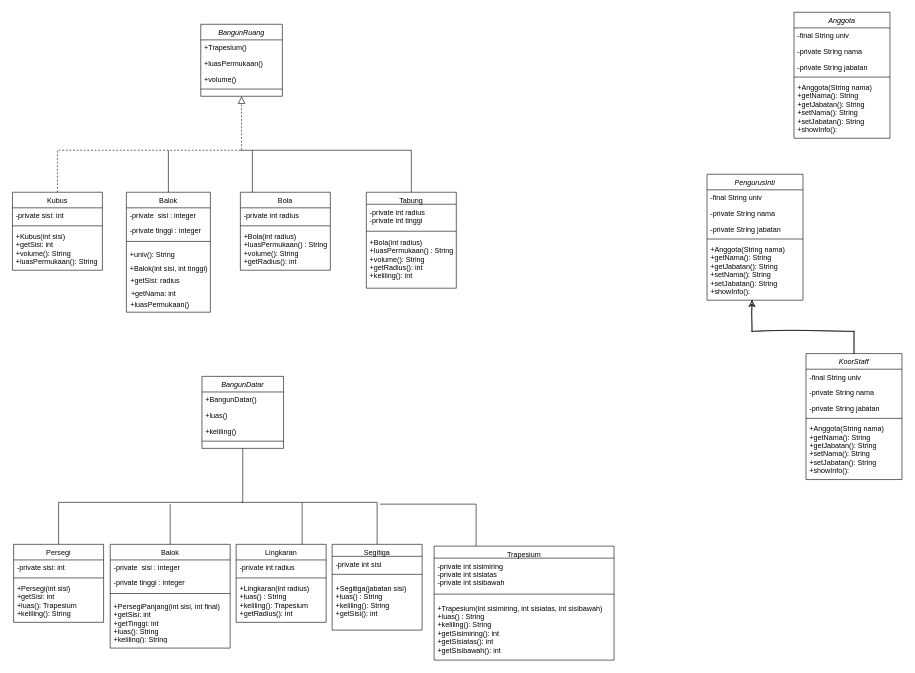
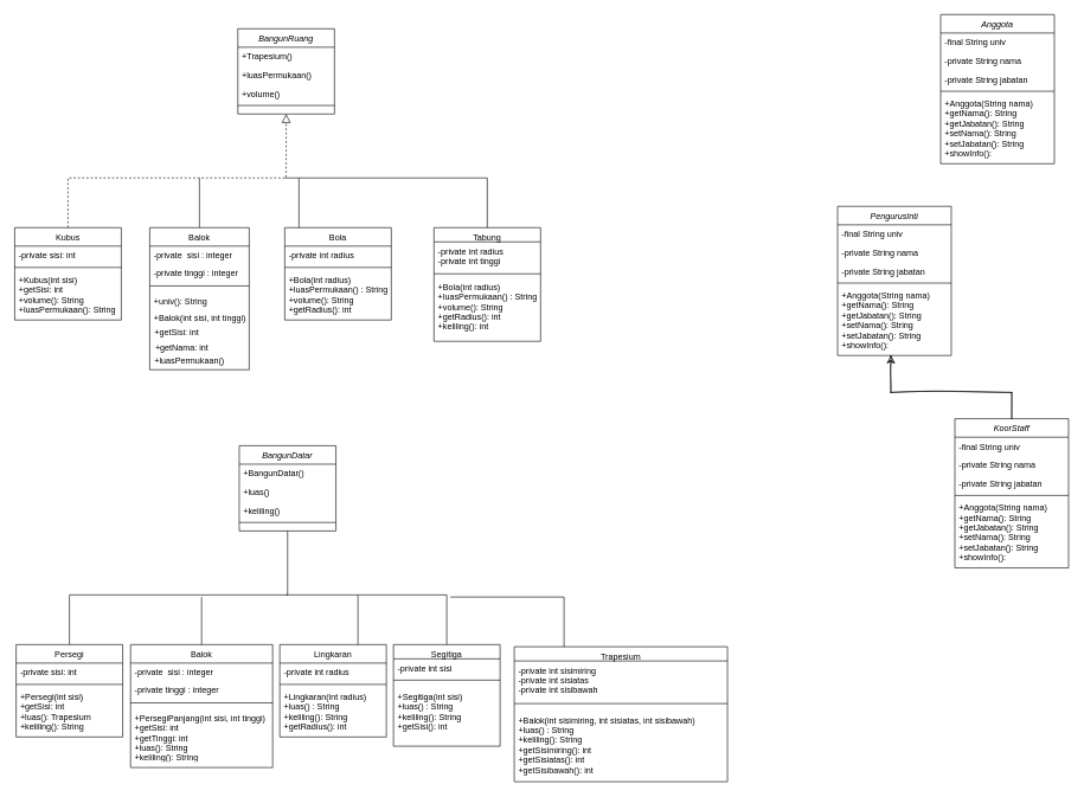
- <mxCell id="28" value="+getSisi: radius" style="text;align=left;verticalAlign=top;spacingLeft=4;spacingRight=4;overflow=hidden;rotatable=0;points=[[0,0.5],[1,0.5]];portConstraint=eastwest;" parent="1" vertex="1"><mxGeometry x="211" y="454" width="140" height="24" as="geometry" /></mxCell>
+ <mxCell id="28" value="+getSisi: int" style="text;align=left;verticalAlign=top;spacingLeft=4;spacingRight=4;overflow=hidden;rotatable=0;points=[[0,0.5],[1,0.5]];portConstraint=eastwest;" parent="1" vertex="1"><mxGeometry x="211" y="454" width="140" height="24" as="geometry" /></mxCell>
- <mxCell id="50" value="+Lingkaran(int radius)&#10;+luas() : String&#10;+keliling(): Trapesium&#10;+getRadius(): int" style="text;align=left;verticalAlign=top;spacingLeft=4;spacingRight=4;overflow=hidden;rotatable=0;points=[[0,0.5],[1,0.5]];portConstraint=eastwest;" parent="47" vertex="1"><mxGeometry y="60" width="150" height="70" as="geometry" /></mxCell>
+ <mxCell id="50" value="+Lingkaran(int radius)&#10;+luas() : String&#10;+keliling(): String&#10;+getRadius(): int" style="text;align=left;verticalAlign=top;spacingLeft=4;spacingRight=4;overflow=hidden;rotatable=0;points=[[0,0.5],[1,0.5]];portConstraint=eastwest;" parent="47" vertex="1"><mxGeometry y="60" width="150" height="70" as="geometry" /></mxCell>
- <mxCell id="56" value="+Segitiga(jabatan sisi)&#10;+luas() : String&#10;+keliling(): String&#10;+getSisi(): int" style="text;align=left;verticalAlign=top;spacingLeft=4;spacingRight=4;overflow=hidden;rotatable=0;points=[[0,0.5],[1,0.5]];portConstraint=eastwest;" parent="53" vertex="1"><mxGeometry y="60" width="150" height="80" as="geometry" /></mxCell>
+ <mxCell id="56" value="+Segitiga(int sisi)&#10;+luas() : String&#10;+keliling(): String&#10;+getSisi(): int" style="text;align=left;verticalAlign=top;spacingLeft=4;spacingRight=4;overflow=hidden;rotatable=0;points=[[0,0.5],[1,0.5]];portConstraint=eastwest;" parent="53" vertex="1"><mxGeometry y="60" width="150" height="80" as="geometry" /></mxCell>
- <mxCell id="46" value="+PersegiPanjang(int sisi, int final)&#10;+getSisi: int&#10;+getTinggi: int&#10;+luas(): String&#10;+keliling(): String" style="text;align=left;verticalAlign=top;spacingLeft=4;spacingRight=4;overflow=hidden;rotatable=0;points=[[0,0.5],[1,0.5]];portConstraint=eastwest;" parent="42" vertex="1"><mxGeometry y="90" width="200" height="70" as="geometry" /></mxCell>
+ <mxCell id="46" value="+PersegiPanjang(int sisi, int tinggi)&#10;+getSisi: int&#10;+getTinggi: int&#10;+luas(): String&#10;+keliling(): String" style="text;align=left;verticalAlign=top;spacingLeft=4;spacingRight=4;overflow=hidden;rotatable=0;points=[[0,0.5],[1,0.5]];portConstraint=eastwest;" parent="42" vertex="1"><mxGeometry y="90" width="200" height="70" as="geometry" /></mxCell>
- <mxCell id="61" value="+Trapesium(int sisimiring, int sisiatas, int sisibawah)&#10;+luas() : String&#10;+keliling(): String&#10;+getSisimiring(): int&#10;+getSisiatas(): int&#10;+getSisibawah(): int" style="text;align=left;verticalAlign=top;spacingLeft=4;spacingRight=4;overflow=hidden;rotatable=0;points=[[0,0.5],[1,0.5]];portConstraint=eastwest;" parent="58" vertex="1"><mxGeometry y="90" width="300" height="100" as="geometry" /></mxCell>
+ <mxCell id="61" value="+Balok(int sisimiring, int sisiatas, int sisibawah)&#10;+luas() : String&#10;+keliling(): String&#10;+getSisimiring(): int&#10;+getSisiatas(): int&#10;+getSisibawah(): int" style="text;align=left;verticalAlign=top;spacingLeft=4;spacingRight=4;overflow=hidden;rotatable=0;points=[[0,0.5],[1,0.5]];portConstraint=eastwest;" parent="58" vertex="1"><mxGeometry y="90" width="300" height="100" as="geometry" /></mxCell>
